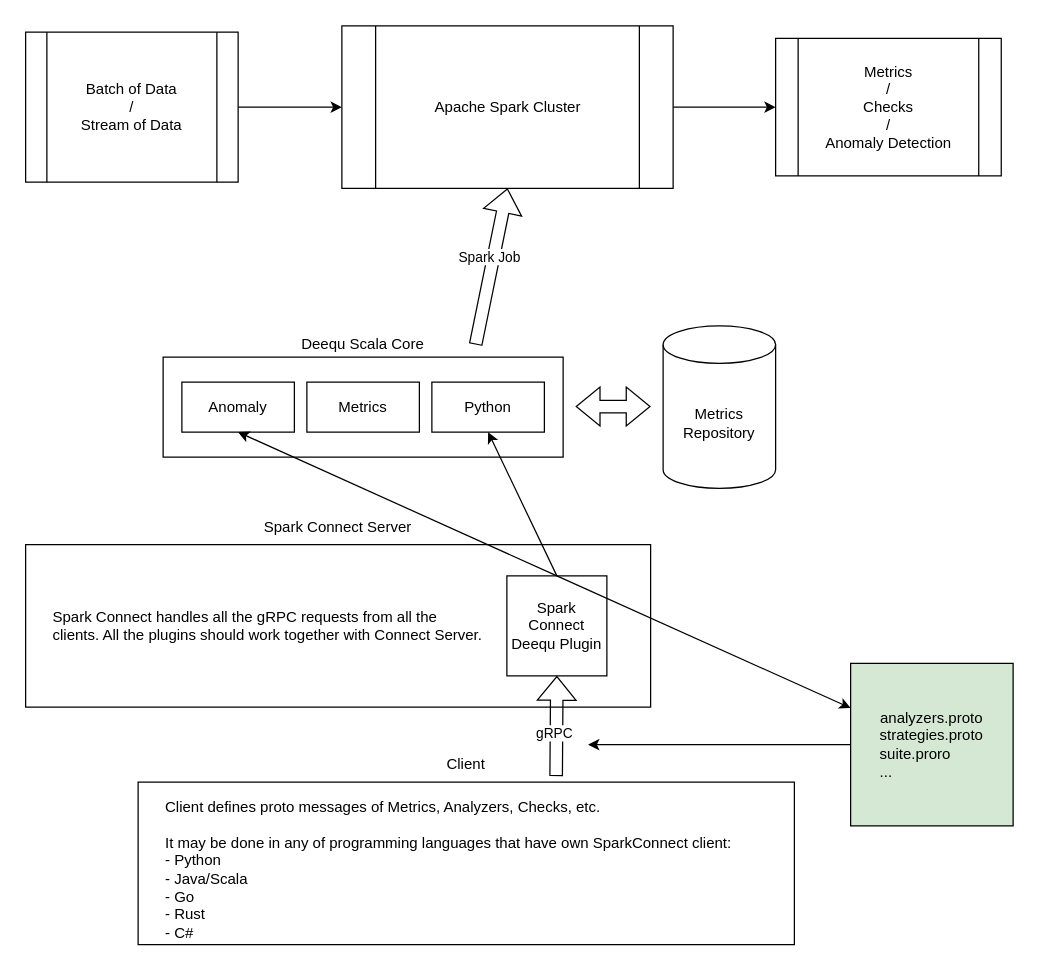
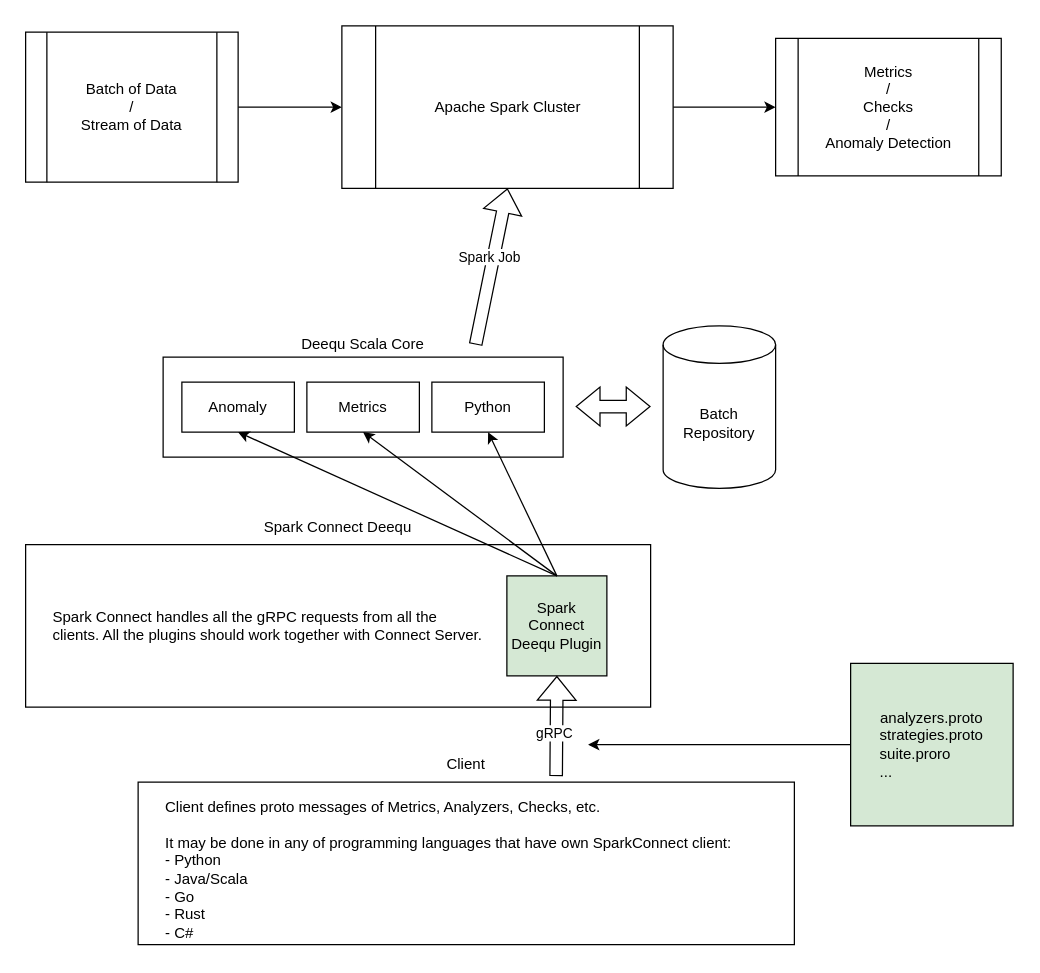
- <mxCell id="8" value="Metrics&lt;div&gt;Repository&lt;/div&gt;" style="shape=cylinder3;whiteSpace=wrap;html=1;boundedLbl=1;backgroundOutline=1;size=15;" vertex="1" parent="1"><mxGeometry x="530" y="260" width="90" height="130" as="geometry" /></mxCell>
+ <mxCell id="8" value="Batch&lt;div&gt;Repository&lt;/div&gt;" style="shape=cylinder3;whiteSpace=wrap;html=1;boundedLbl=1;backgroundOutline=1;size=15;" vertex="1" parent="1"><mxGeometry x="530" y="260" width="90" height="130" as="geometry" /></mxCell>
- <mxCell id="15" value="Spark Connect Server&lt;div&gt;&lt;br&gt;&lt;/div&gt;&lt;div&gt;&lt;br&gt;&lt;/div&gt;&lt;div&gt;&lt;br&gt;&lt;/div&gt;&lt;div&gt;&lt;br&gt;&lt;/div&gt;&lt;div&gt;&lt;br&gt;&lt;/div&gt;&lt;div&gt;&lt;br&gt;&lt;/div&gt;&lt;div&gt;&lt;br&gt;&lt;/div&gt;&lt;div&gt;&lt;br&gt;&lt;/div&gt;&lt;div&gt;&lt;br&gt;&lt;/div&gt;&lt;div&gt;&lt;br&gt;&lt;/div&gt;&lt;div&gt;&lt;br&gt;&lt;/div&gt;" style="rounded=0;whiteSpace=wrap;html=1;" vertex="1" parent="1"><mxGeometry x="20" y="435" width="500" height="130" as="geometry" /></mxCell>
+ <mxCell id="15" value="Spark Connect Deequ&lt;div&gt;&lt;br&gt;&lt;/div&gt;&lt;div&gt;&lt;br&gt;&lt;/div&gt;&lt;div&gt;&lt;br&gt;&lt;/div&gt;&lt;div&gt;&lt;br&gt;&lt;/div&gt;&lt;div&gt;&lt;br&gt;&lt;/div&gt;&lt;div&gt;&lt;br&gt;&lt;/div&gt;&lt;div&gt;&lt;br&gt;&lt;/div&gt;&lt;div&gt;&lt;br&gt;&lt;/div&gt;&lt;div&gt;&lt;br&gt;&lt;/div&gt;&lt;div&gt;&lt;br&gt;&lt;/div&gt;&lt;div&gt;&lt;br&gt;&lt;/div&gt;" style="rounded=0;whiteSpace=wrap;html=1;" vertex="1" parent="1"><mxGeometry x="20" y="435" width="500" height="130" as="geometry" /></mxCell>
- <mxCell id="16" value="Spark Connect Deequ Plugin" style="whiteSpace=wrap;html=1;aspect=fixed;" vertex="1" parent="1"><mxGeometry x="405" y="460" width="80" height="80" as="geometry" /></mxCell>
+ <mxCell id="16" value="Spark Connect Deequ Plugin" style="whiteSpace=wrap;html=1;aspect=fixed;fillColor=#d5e8d4;" vertex="1" parent="1"><mxGeometry x="405" y="460" width="80" height="80" as="geometry" /></mxCell>
- <mxCell id="18" value="" style="endArrow=classic;html=1;rounded=0;exitX=0.5;exitY=0;exitDx=0;exitDy=0;" edge="1" parent="1" source="16" target="26"><mxGeometry width="50" height="50" relative="1" as="geometry"><mxPoint x="380" y="445" as="sourcePoint" /><mxPoint x="430" y="395" as="targetPoint" /></mxGeometry></mxCell>
+ <mxCell id="18" value="" style="endArrow=classic;html=1;rounded=0;exitX=0.5;exitY=0;exitDx=0;exitDy=0;entryX=0.5;entryY=1;entryDx=0;entryDy=0;" edge="1" parent="1" source="16" target="11"><mxGeometry width="50" height="50" relative="1" as="geometry"><mxPoint x="380" y="445" as="sourcePoint" /><mxPoint x="430" y="395" as="targetPoint" /></mxGeometry></mxCell>
